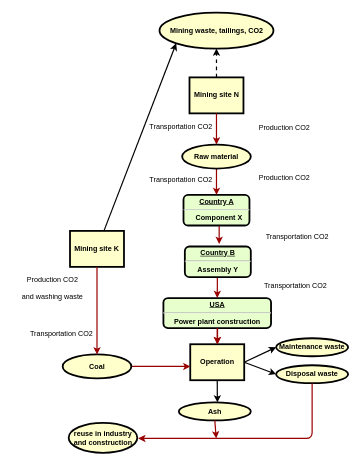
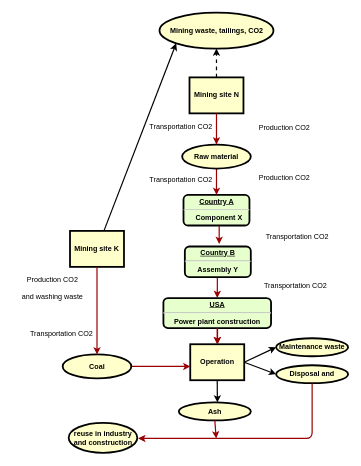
- <mxCell id="17" value="Disposal waste" style="ellipse;whiteSpace=wrap;html=1;fillColor=#FFFFCC;fontStyle=1;strokeWidth=3;" parent="1" vertex="1"><mxGeometry x="460" y="608" width="120" height="30" as="geometry" /></mxCell>
+ <mxCell id="17" value="Disposal and" style="ellipse;whiteSpace=wrap;html=1;fillColor=#FFFFCC;fontStyle=1;strokeWidth=3;" parent="1" vertex="1"><mxGeometry x="460" y="608" width="120" height="30" as="geometry" /></mxCell>
